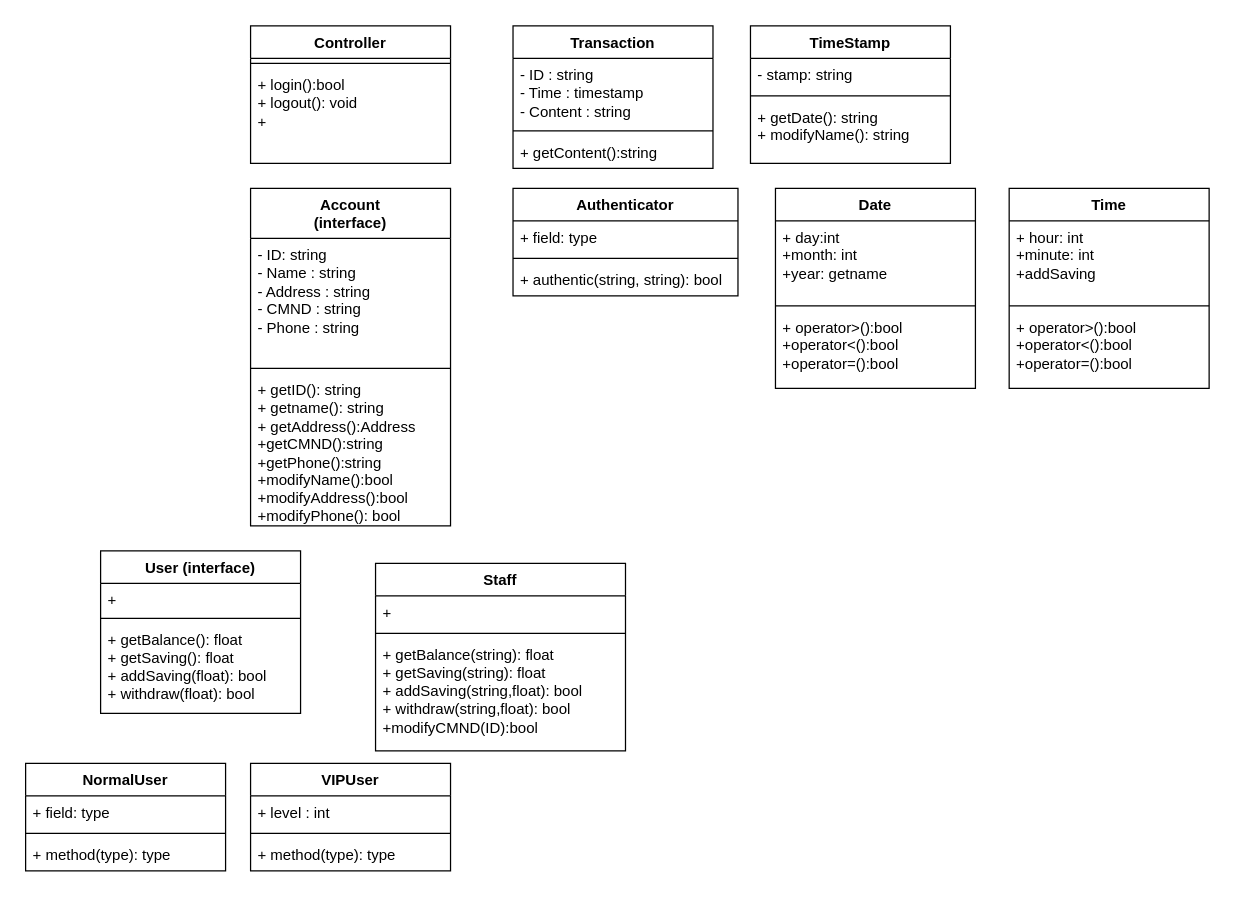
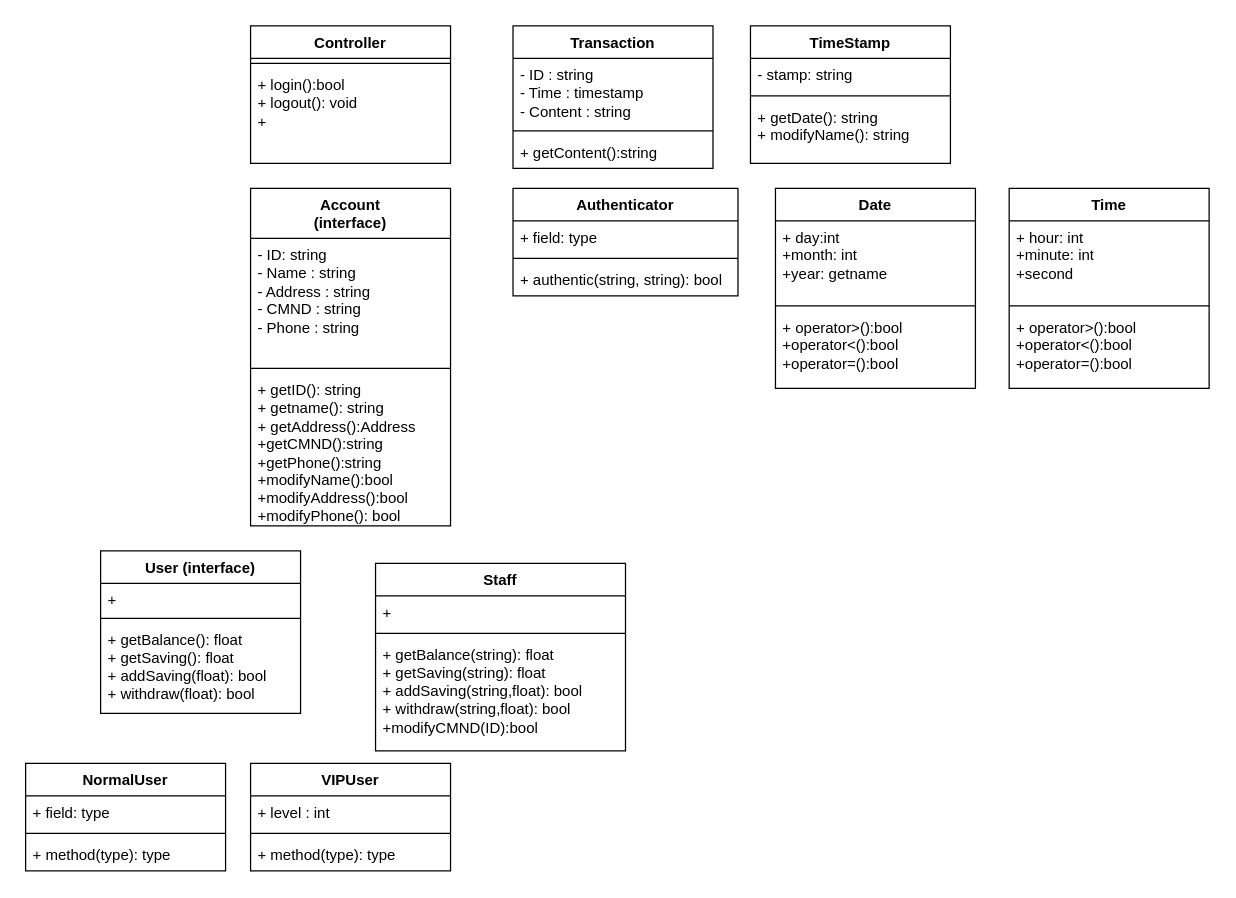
- <mxCell id="42" value="+ hour: int&lt;div&gt;+minute: int&lt;/div&gt;&lt;div&gt;+addSaving&lt;/div&gt;" style="text;strokeColor=none;fillColor=none;align=left;verticalAlign=top;spacingLeft=4;spacingRight=4;overflow=hidden;rotatable=0;points=[[0,0.5],[1,0.5]];portConstraint=eastwest;whiteSpace=wrap;html=1;" vertex="1" parent="41"><mxGeometry y="26" width="160" height="64" as="geometry" /></mxCell>
+ <mxCell id="42" value="+ hour: int&lt;div&gt;+minute: int&lt;/div&gt;&lt;div&gt;+second&lt;/div&gt;" style="text;strokeColor=none;fillColor=none;align=left;verticalAlign=top;spacingLeft=4;spacingRight=4;overflow=hidden;rotatable=0;points=[[0,0.5],[1,0.5]];portConstraint=eastwest;whiteSpace=wrap;html=1;" vertex="1" parent="41"><mxGeometry y="26" width="160" height="64" as="geometry" /></mxCell>
